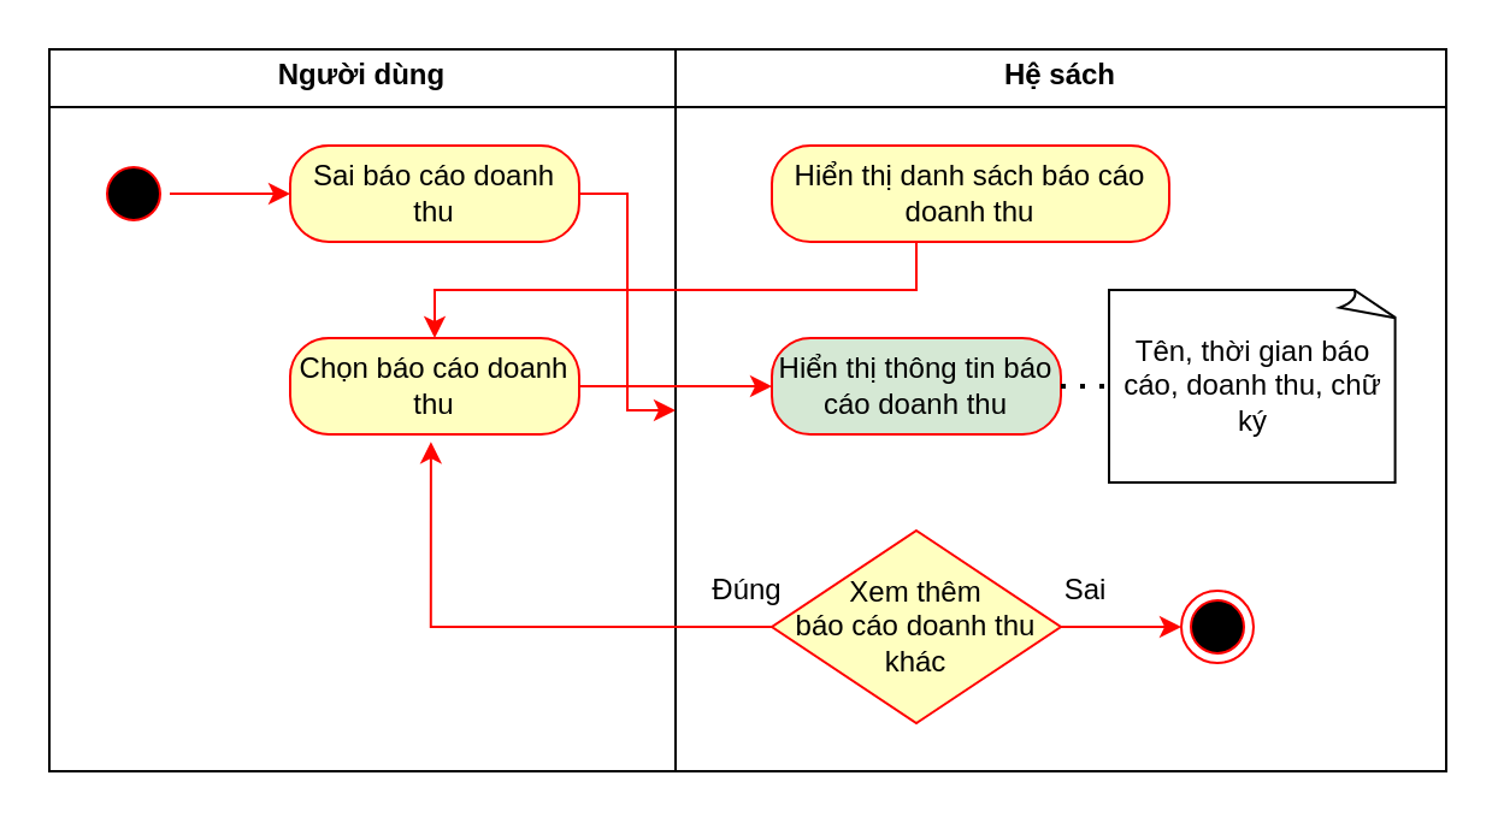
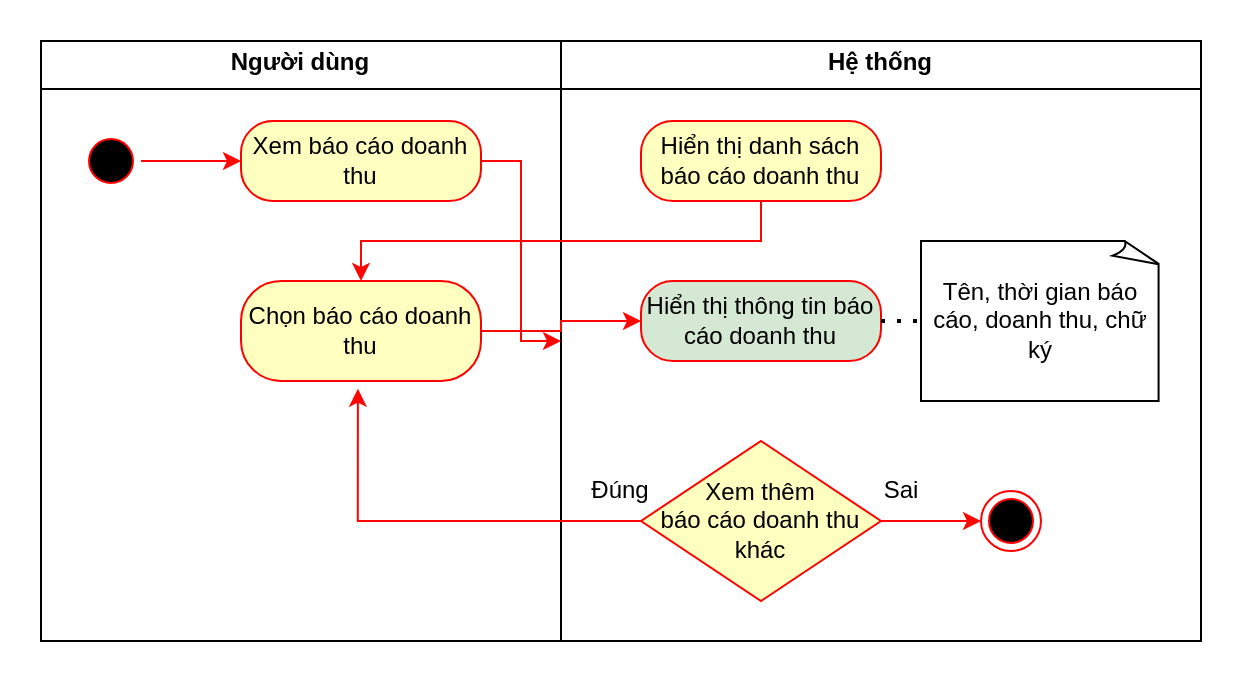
- <mxCell id="2" value="&lt;p style=&quot;margin:0px;margin-top:4px;text-align:center;&quot;&gt;&lt;b&gt;Hệ sách&lt;/b&gt;&lt;/p&gt;&lt;hr size=&quot;1&quot; style=&quot;border-style:solid;&quot;&gt;&lt;div style=&quot;height:2px;&quot;&gt;&lt;/div&gt;" style="verticalAlign=top;align=left;overflow=fill;html=1;whiteSpace=wrap;" parent="1" vertex="1"><mxGeometry x="280" width="320" height="300" as="geometry" y="20" /></mxCell>
+ <mxCell id="2" value="&lt;p style=&quot;margin:0px;margin-top:4px;text-align:center;&quot;&gt;&lt;b&gt;Hệ thống&lt;/b&gt;&lt;/p&gt;&lt;hr size=&quot;1&quot; style=&quot;border-style:solid;&quot;&gt;&lt;div style=&quot;height:2px;&quot;&gt;&lt;/div&gt;" style="verticalAlign=top;align=left;overflow=fill;html=1;whiteSpace=wrap;" parent="1" vertex="1"><mxGeometry x="280" width="320" height="300" as="geometry" y="20" /></mxCell>
- <mxCell id="7" value="Sai báo cáo doanh thu" style="rounded=1;whiteSpace=wrap;html=1;arcSize=40;fontColor=#000000;fillColor=#ffffc0;strokeColor=#ff0000;" parent="1" vertex="1"><mxGeometry x="120" y="60" width="120" height="40" as="geometry" /></mxCell>
+ <mxCell id="7" value="Xem báo cáo doanh thu" style="rounded=1;whiteSpace=wrap;html=1;arcSize=40;fontColor=#000000;fillColor=#ffffc0;strokeColor=#ff0000;" parent="1" vertex="1"><mxGeometry x="120" y="60" width="120" height="40" as="geometry" /></mxCell>
- <mxCell id="9" value="Hiển thị danh sách báo cáo doanh thu" style="rounded=1;whiteSpace=wrap;html=1;arcSize=40;fontColor=#000000;fillColor=#ffffc0;strokeColor=#ff0000;" parent="1" vertex="1"><mxGeometry x="320" y="60" width="165" height="40" as="geometry" /></mxCell>
+ <mxCell id="9" value="Hiển thị danh sách báo cáo doanh thu" style="rounded=1;whiteSpace=wrap;html=1;arcSize=40;fontColor=#000000;fillColor=#ffffc0;strokeColor=#ff0000;" parent="1" vertex="1"><mxGeometry x="320" y="60" width="120" height="40" as="geometry" /></mxCell>
- <mxCell id="11" value="Chọn báo cáo doanh thu" style="rounded=1;whiteSpace=wrap;html=1;arcSize=40;fontColor=#000000;fillColor=#ffffc0;strokeColor=#ff0000;" parent="1" vertex="1"><mxGeometry x="120" y="140" width="120" height="40" as="geometry" /></mxCell>
+ <mxCell id="11" value="Chọn báo cáo doanh thu" style="rounded=1;whiteSpace=wrap;html=1;arcSize=40;fontColor=#000000;fillColor=#ffffc0;strokeColor=#ff0000;" parent="1" vertex="1"><mxGeometry x="120" y="140" width="120" height="50" as="geometry" /></mxCell>
